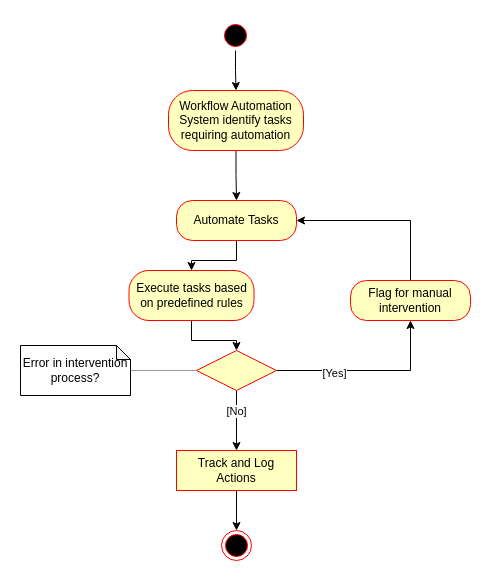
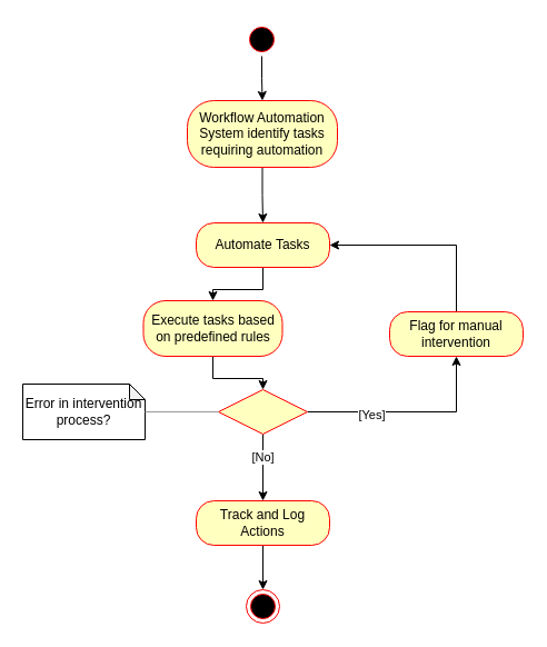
- <mxCell id="19" value="Track and Log Actions" style="whiteSpace=wrap;html=1;arcSize=40;fontColor=#000000;fillColor=#ffffc0;strokeColor=#ff0000;rounded=0;" parent="1" vertex="1"><mxGeometry x="176" y="450" width="120" height="40" as="geometry" /></mxCell>
+ <mxCell id="19" value="Track and Log Actions" style="rounded=1;whiteSpace=wrap;html=1;arcSize=40;fontColor=#000000;fillColor=#ffffc0;strokeColor=#ff0000;" parent="1" vertex="1"><mxGeometry x="176" y="450" width="120" height="40" as="geometry" /></mxCell>
